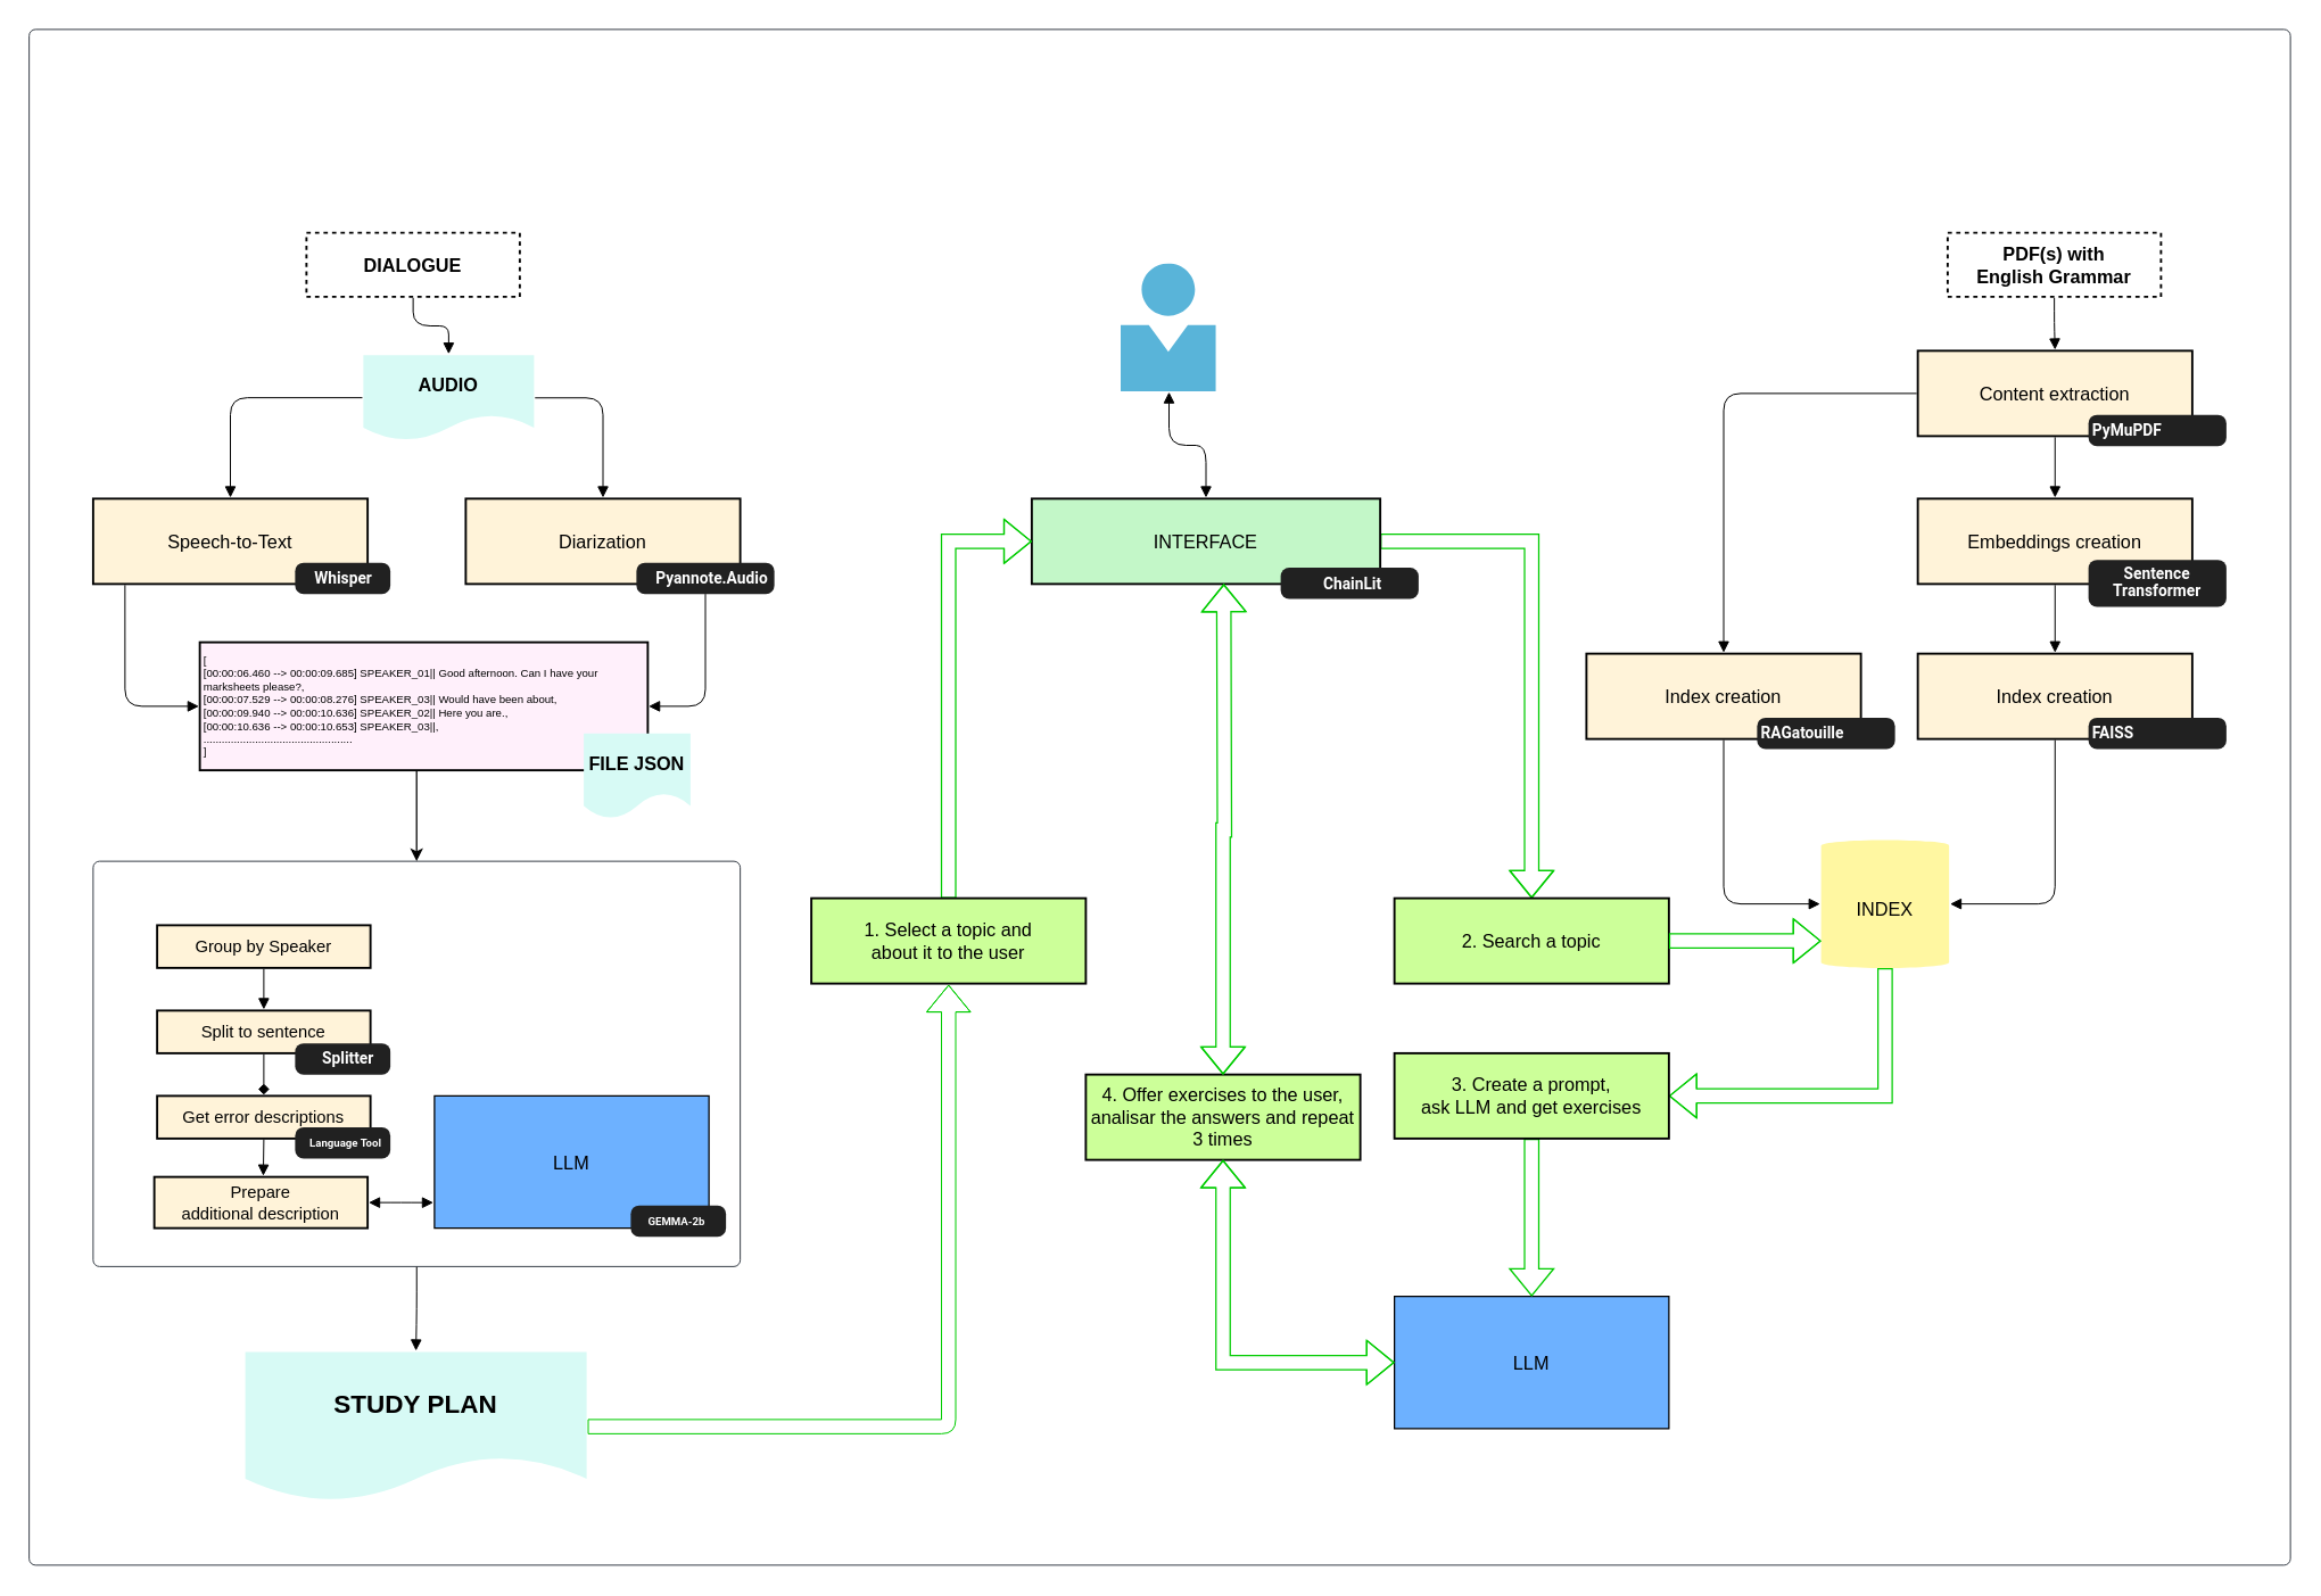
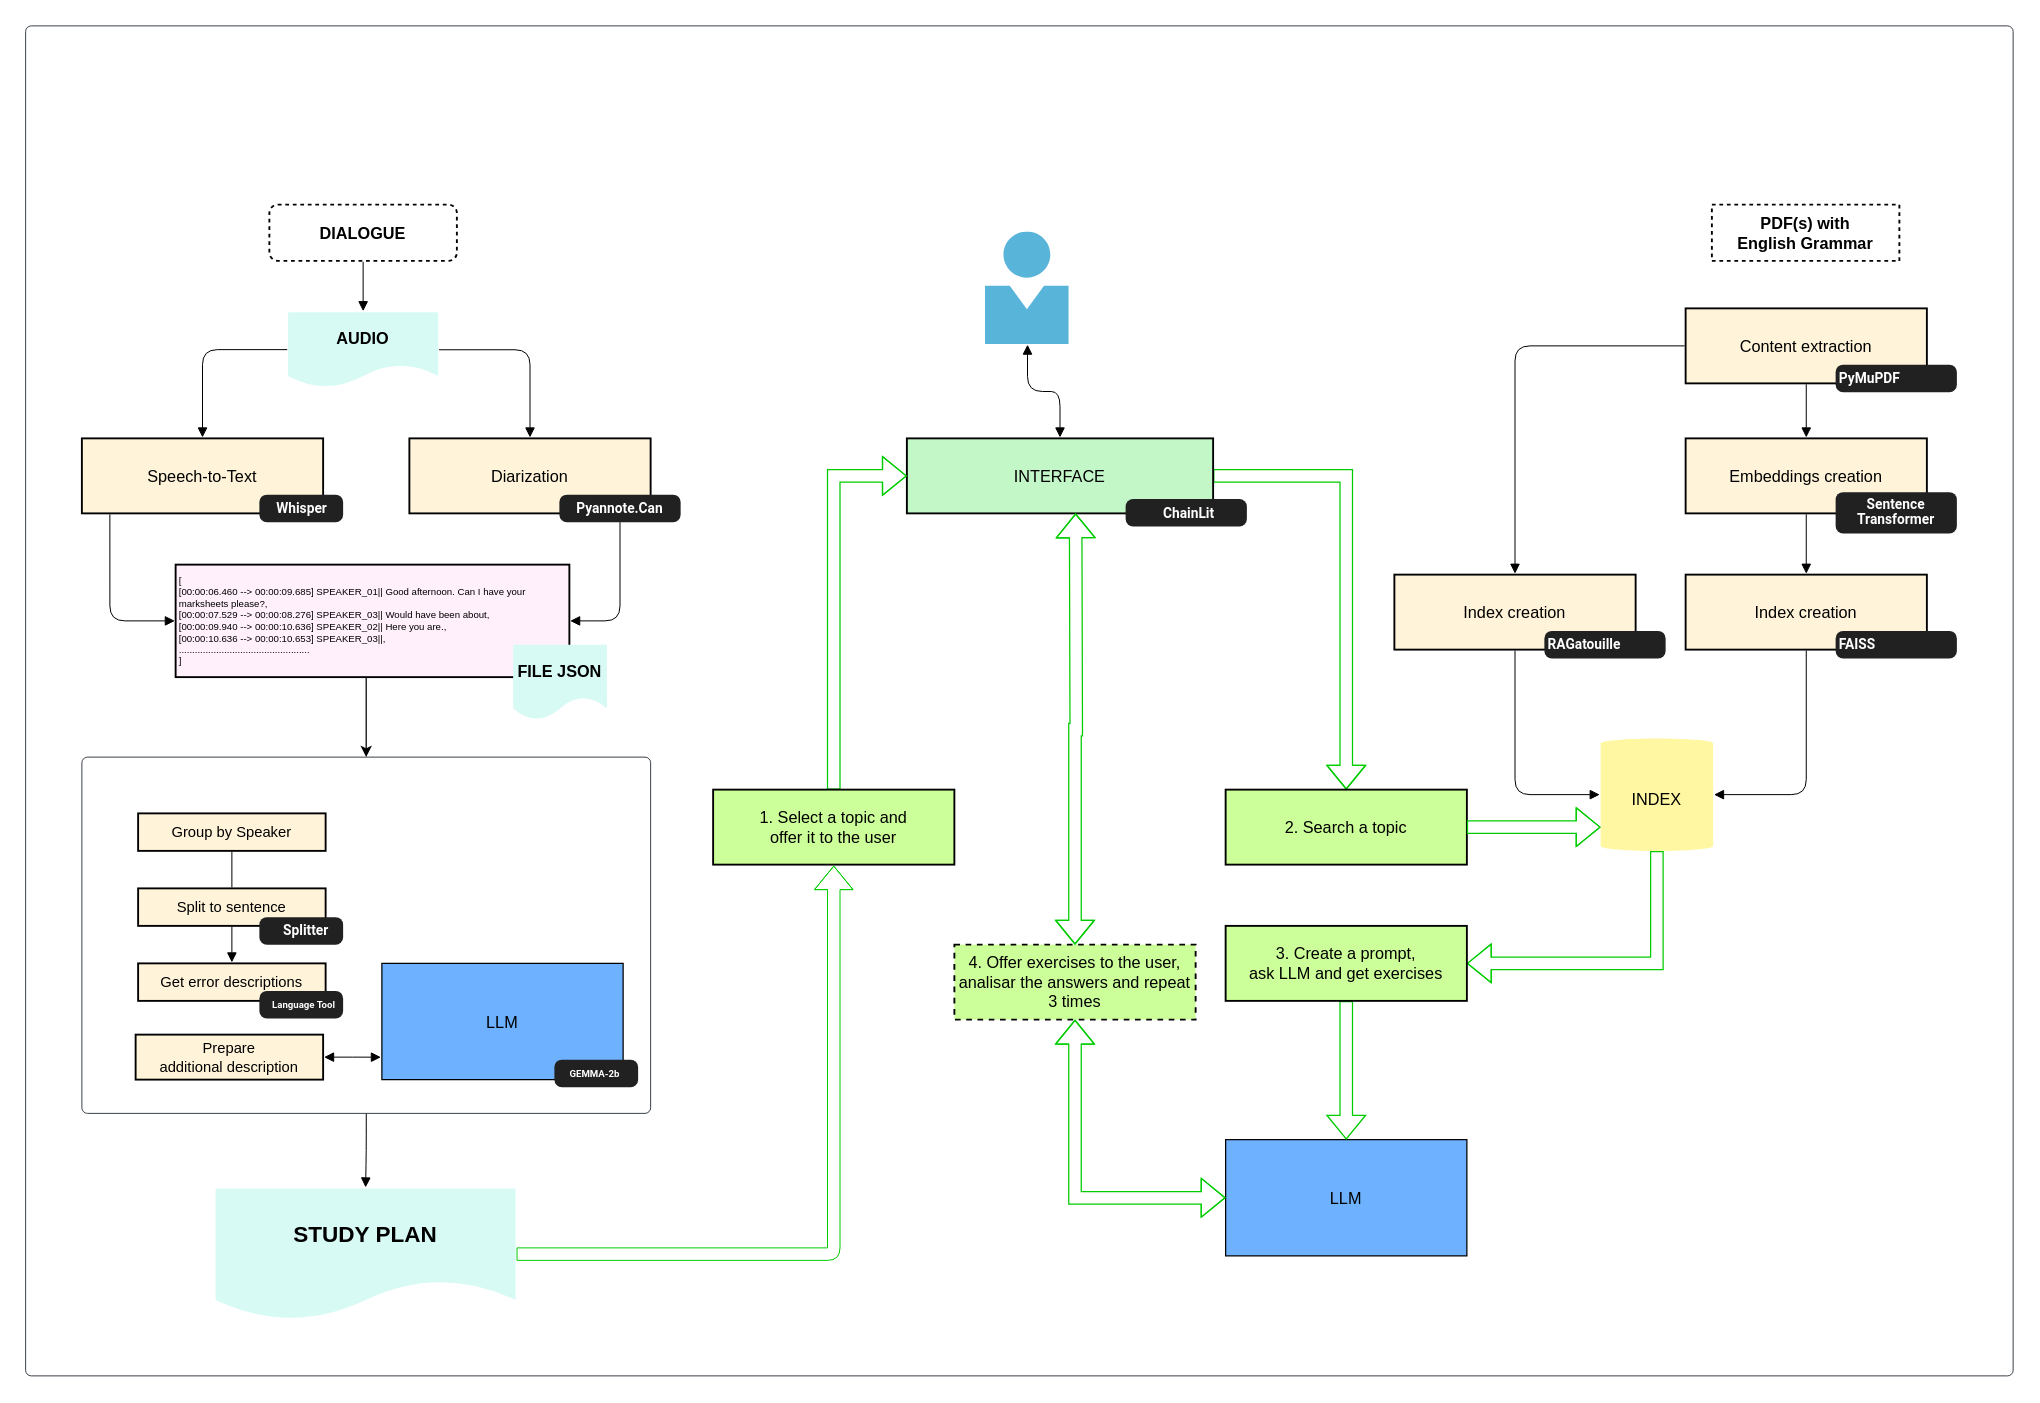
- <mxCell id="4" value="DIALOGUE" style="html=1;overflow=block;blockSpacing=1;whiteSpace=wrap;fontSize=13;fontStyle=1;spacing=3.8;strokeOpacity=100;fillOpacity=100;fillColor=#ffffff;dashed=1;fixDash=1;strokeWidth=1.5;lucidId=C8WcxuhqjeV3;" vertex="1" parent="1"><mxGeometry x="215" y="163" width="150" height="45" as="geometry" /></mxCell>
+ <mxCell id="4" value="DIALOGUE" style="html=1;overflow=block;blockSpacing=1;whiteSpace=wrap;fontSize=13;fontStyle=1;spacing=3.8;strokeOpacity=100;fillOpacity=100;fillColor=#ffffff;dashed=1;fixDash=1;strokeWidth=1.5;lucidId=C8WcxuhqjeV3;rounded=1;" vertex="1" parent="1"><mxGeometry x="215" y="163" width="150" height="45" as="geometry" /></mxCell>
- <mxCell id="20" value="" style="html=1;jettySize=18;whiteSpace=wrap;fontSize=13;strokeOpacity=100;strokeWidth=0.8;rounded=1;arcSize=24;edgeStyle=orthogonalEdgeStyle;startArrow=none;endArrow=block;endFill=1;exitX=0.5;exitY=1.017;exitPerimeter=0;entryX=0.5;entryY=-0.012;entryPerimeter=0;lucidId=aELtKpuW_eEO;" edge="1" parent="1" source="19" target="21"><mxGeometry width="100" height="100" relative="1" as="geometry"><Array as="points" /></mxGeometry></mxCell>
- <mxCell id="16" value="AUDIO" style="html=1;overflow=block;blockSpacing=1;whiteSpace=wrap;shape=document;boundedLbl=1;fontSize=13;fontStyle=1;align=center;spacing=3.8;strokeColor=#unset;fillOpacity=100;rounded=1;absoluteArcSize=1;arcSize=12;fillColor=#d7faf5;strokeWidth=NaN;lucidId=HBLtboyGJOhe;" vertex="1" parent="1"><mxGeometry x="255" y="249" width="120" height="60" as="geometry" /></mxCell>
+ <mxCell id="16" value="AUDIO" style="html=1;overflow=block;blockSpacing=1;whiteSpace=wrap;shape=document;boundedLbl=1;fontSize=13;fontStyle=1;align=center;spacing=3.8;strokeColor=#unset;fillOpacity=100;rounded=1;absoluteArcSize=1;arcSize=12;fillColor=#d7faf5;strokeWidth=NaN;lucidId=HBLtboyGJOhe;" vertex="1" parent="1"><mxGeometry x="230" y="249" width="120" height="60" as="geometry" /></mxCell>
- <mxCell id="14" value="&amp;nbsp; &amp;nbsp; Pyannote.Audio" style="html=1;overflow=block;blockSpacing=1;whiteSpace=wrap;fontSize=11;fontFamily=Roboto;fontColor=#ffffff;fontStyle=1;align=left;spacing=3.8;verticalAlign=middle;strokeColor=none;fillOpacity=100;rounded=1;absoluteArcSize=1;arcSize=12;fillColor=#212121;strokeWidth=0;lucidId=NsLt4y0CC~B~;" vertex="1" parent="1"><mxGeometry x="447" y="395" width="97" height="22" as="geometry" /></mxCell>
+ <mxCell id="14" value="&amp;nbsp; &amp;nbsp; Pyannote.Can" style="html=1;overflow=block;blockSpacing=1;whiteSpace=wrap;fontSize=11;fontFamily=Roboto;fontColor=#ffffff;fontStyle=1;align=left;spacing=3.8;verticalAlign=middle;strokeColor=none;fillOpacity=100;rounded=1;absoluteArcSize=1;arcSize=12;fillColor=#212121;strokeWidth=0;lucidId=NsLt4y0CC~B~;" vertex="1" parent="1"><mxGeometry x="447" y="395" width="97" height="22" as="geometry" /></mxCell>
- <mxCell id="55" value="1. Select a topic and &lt;br&gt;about it to the user" style="html=1;overflow=block;blockSpacing=1;whiteSpace=wrap;fontSize=13;spacing=3.8;strokeOpacity=100;fillOpacity=100;fillColor=#CCFF99;strokeWidth=1.5;lucidId=e8Lt2JUwi5mB;" vertex="1" parent="1"><mxGeometry x="570" y="631" width="193" height="60" as="geometry" /></mxCell>
+ <mxCell id="55" value="1. Select a topic and &lt;br&gt;offer it to the user" style="html=1;overflow=block;blockSpacing=1;whiteSpace=wrap;fontSize=13;spacing=3.8;strokeOpacity=100;fillOpacity=100;fillColor=#CCFF99;strokeWidth=1.5;lucidId=e8Lt2JUwi5mB;" vertex="1" parent="1"><mxGeometry x="570" y="631" width="193" height="60" as="geometry" /></mxCell>
- <mxCell id="28" value="" style="html=1;jettySize=18;whiteSpace=wrap;fontSize=13;strokeOpacity=100;strokeWidth=0.8;rounded=1;arcSize=24;edgeStyle=orthogonalEdgeStyle;startArrow=none;endArrow=block;endFill=1;exitX=0.5;exitY=1.025;exitPerimeter=0;entryX=0.5;entryY=-0.025;entryPerimeter=0;lucidId=IOLtRonxsIv0;" edge="1" parent="1" source="27" target="29"><mxGeometry width="100" height="100" relative="1" as="geometry"><Array as="points" /></mxGeometry></mxCell>
+ <mxCell id="28" value="" style="html=1;jettySize=18;whiteSpace=wrap;fontSize=13;strokeOpacity=100;strokeWidth=0.8;rounded=1;arcSize=24;edgeStyle=orthogonalEdgeStyle;startArrow=none;endArrow=none;endFill=1;exitX=0.5;exitY=1.025;exitPerimeter=0;entryX=0.5;entryY=-0.025;entryPerimeter=0;lucidId=IOLtRonxsIv0;" edge="1" parent="1" source="27" target="29"><mxGeometry width="100" height="100" relative="1" as="geometry"><Array as="points" /></mxGeometry></mxCell>
- <mxCell id="31" value="" style="html=1;jettySize=18;whiteSpace=wrap;fontSize=13;strokeOpacity=100;strokeWidth=0.8;rounded=1;arcSize=24;edgeStyle=orthogonalEdgeStyle;startArrow=none;endArrow=diamond;endFill=1;exitX=0.5;exitY=1.025;exitPerimeter=0;entryX=0.5;entryY=-0.025;entryPerimeter=0;lucidId=hPLtE2uikpvn;" edge="1" parent="1" source="29" target="30"><mxGeometry width="100" height="100" relative="1" as="geometry"><Array as="points" /></mxGeometry></mxCell>
+ <mxCell id="31" value="" style="html=1;jettySize=18;whiteSpace=wrap;fontSize=13;strokeOpacity=100;strokeWidth=0.8;rounded=1;arcSize=24;edgeStyle=orthogonalEdgeStyle;startArrow=none;endArrow=block;endFill=1;exitX=0.5;exitY=1.025;exitPerimeter=0;entryX=0.5;entryY=-0.025;entryPerimeter=0;lucidId=hPLtE2uikpvn;" edge="1" parent="1" source="29" target="30"><mxGeometry width="100" height="100" relative="1" as="geometry"><Array as="points" /></mxGeometry></mxCell>
- <mxCell id="62" value="4. Offer exercises to the user, analisar the answers and repeat&lt;br&gt;3 times" style="html=1;overflow=block;blockSpacing=1;whiteSpace=wrap;fontSize=13;spacing=3.8;strokeOpacity=100;fillOpacity=100;fillColor=#CCFF99;strokeWidth=1.5;lucidId=e8Lt2JUwi5mB;" vertex="1" parent="1"><mxGeometry x="763" y="755" width="193" height="60" as="geometry" /></mxCell>
+ <mxCell id="62" value="4. Offer exercises to the user, analisar the answers and repeat&lt;br&gt;3 times" style="html=1;overflow=block;blockSpacing=1;whiteSpace=wrap;fontSize=13;spacing=3.8;strokeOpacity=100;fillOpacity=100;fillColor=#CCFF99;strokeWidth=1.5;lucidId=e8Lt2JUwi5mB;dashed=1;" vertex="1" parent="1"><mxGeometry x="763" y="755" width="193" height="60" as="geometry" /></mxCell>
- <mxCell id="35" value="" style="html=1;jettySize=18;whiteSpace=wrap;fontSize=13;strokeOpacity=100;strokeWidth=0.8;rounded=1;arcSize=24;edgeStyle=orthogonalEdgeStyle;startArrow=none;endArrow=block;endFill=1;exitX=0.5;exitY=1.025;exitPerimeter=0;entryX=0.511;entryY=-0.021;entryPerimeter=0;lucidId=kRLtpetlUy_5;" edge="1" parent="1" source="30" target="34"><mxGeometry width="100" height="100" relative="1" as="geometry"><Array as="points" /></mxGeometry></mxCell>
